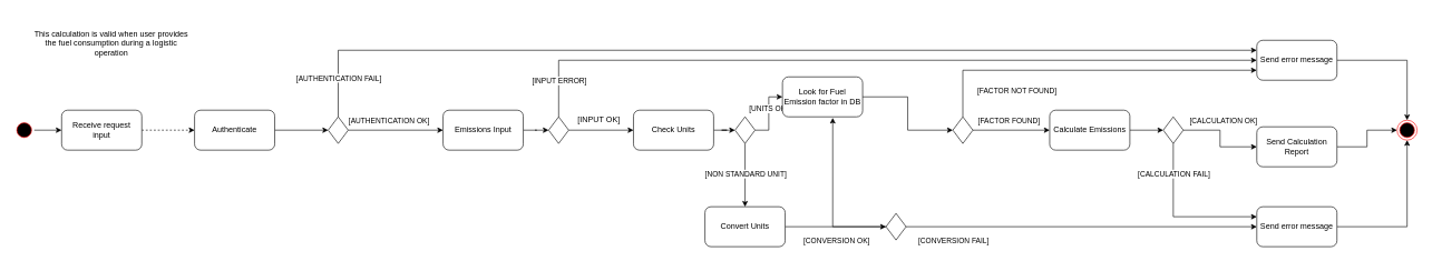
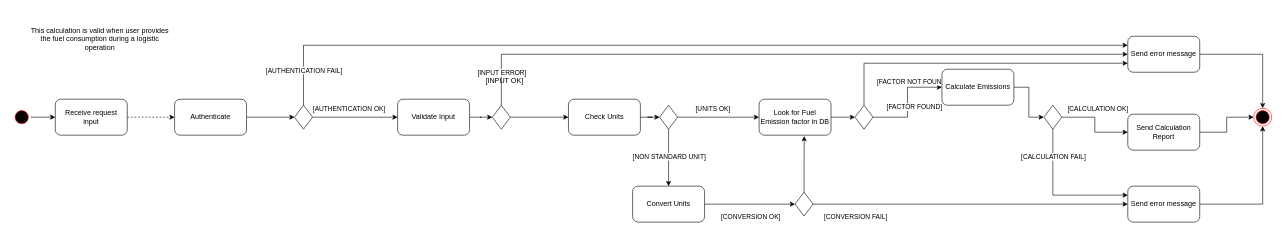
- <mxCell id="27" value="Look for Fuel Emission factor in DB" style="rounded=1;whiteSpace=wrap;html=1;" parent="1" vertex="1"><mxGeometry x="1170" y="115" width="120" height="60" as="geometry" /></mxCell>
+ <mxCell id="27" value="Look for Fuel Emission factor in DB" style="rounded=1;whiteSpace=wrap;html=1;" parent="1" vertex="1"><mxGeometry x="1265" y="165" width="120" height="60" as="geometry" /></mxCell>
- <mxCell id="43" value="[INPUT OK]" style="text;html=1;align=center;verticalAlign=middle;resizable=0;points=[];autosize=1;strokeColor=none;fillColor=none;" parent="1" vertex="1"><mxGeometry x="850" y="165" width="90" height="30" as="geometry" /></mxCell>
+ <mxCell id="43" value="[INPUT OK]" style="text;html=1;align=center;verticalAlign=middle;resizable=0;points=[];autosize=1;strokeColor=none;fillColor=none;" parent="1" vertex="1"><mxGeometry x="795" y="120" width="90" height="30" as="geometry" /></mxCell>
- <mxCell id="14" value="Emissions Input" style="whiteSpace=wrap;html=1;rounded=1;" parent="1" vertex="1"><mxGeometry x="662" y="165" width="120" height="60" as="geometry" /></mxCell>
+ <mxCell id="14" value="Validate Input" style="whiteSpace=wrap;html=1;rounded=1;" parent="1" vertex="1"><mxGeometry x="662" y="165" width="120" height="60" as="geometry" /></mxCell>
- <mxCell id="34" value="Calculate Emissions" style="whiteSpace=wrap;html=1;rounded=1;" parent="1" vertex="1"><mxGeometry x="1570" y="165" width="120" height="60" as="geometry" /></mxCell>
+ <mxCell id="34" value="Calculate Emissions" style="whiteSpace=wrap;html=1;rounded=1;" parent="1" vertex="1"><mxGeometry x="1570" y="115" width="120" height="60" as="geometry" /></mxCell>
